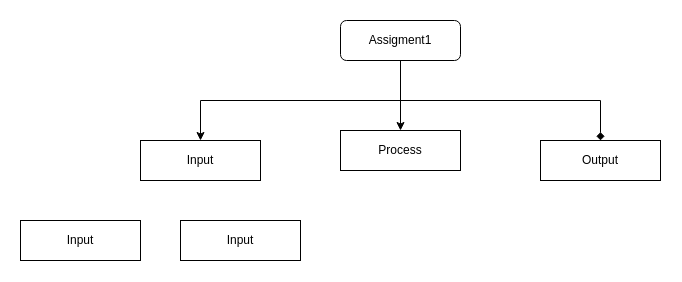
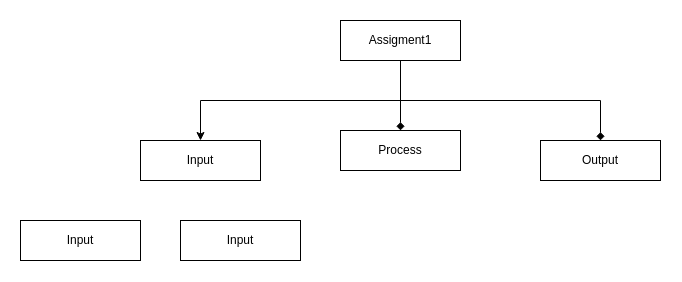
- <mxCell id="5" value="Assigment1" style="whiteSpace=wrap;html=1;rounded=1;" vertex="1" parent="1"><mxGeometry x="340" y="20" width="120" height="40" as="geometry" /></mxCell>
+ <mxCell id="5" value="Assigment1" style="rounded=0;whiteSpace=wrap;html=1;" vertex="1" parent="1"><mxGeometry x="340" y="20" width="120" height="40" as="geometry" /></mxCell>
- <mxCell id="2" style="edgeStyle=none;html=1;entryX=0.5;entryY=0;entryDx=0;entryDy=0;rounded=0;" edge="1" parent="1" source="5" target="8"><mxGeometry relative="1" as="geometry" /></mxCell>
+ <mxCell id="2" style="edgeStyle=none;html=1;entryX=0.5;entryY=0;entryDx=0;entryDy=0;rounded=0;endArrow=diamond;" edge="1" parent="1" source="5" target="8"><mxGeometry relative="1" as="geometry" /></mxCell>
